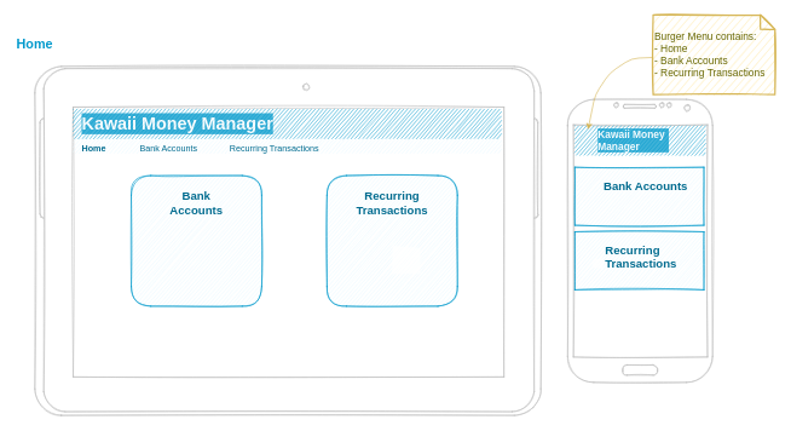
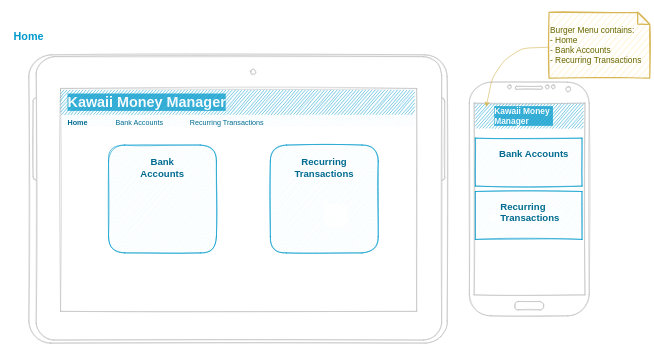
- <mxCell id="28" value="Burger Menu contains:&lt;br&gt;- Home&lt;br&gt;- Bank Accounts&lt;br&gt;- Recurring Transactions" style="shape=note;strokeWidth=2;fontSize=14;size=20;whiteSpace=wrap;html=1;fillColor=#fff2cc;strokeColor=#d6b656;fontColor=#666600;align=left;sketch=1;" vertex="1" parent="1"><mxGeometry x="900" y="20" width="168" height="110" as="geometry" /></mxCell>
+ <mxCell id="28" value="Burger Menu contains:&lt;br&gt;- Home&lt;br&gt;- Bank Accounts&lt;br&gt;- Recurring Transactions" style="shape=note;strokeWidth=2;fontSize=14;size=20;whiteSpace=wrap;html=1;fillColor=#fff2cc;strokeColor=#d6b656;fontColor=#666600;align=left;sketch=1;" vertex="1" parent="1"><mxGeometry x="915" y="20" width="168" height="110" as="geometry" /></mxCell>
